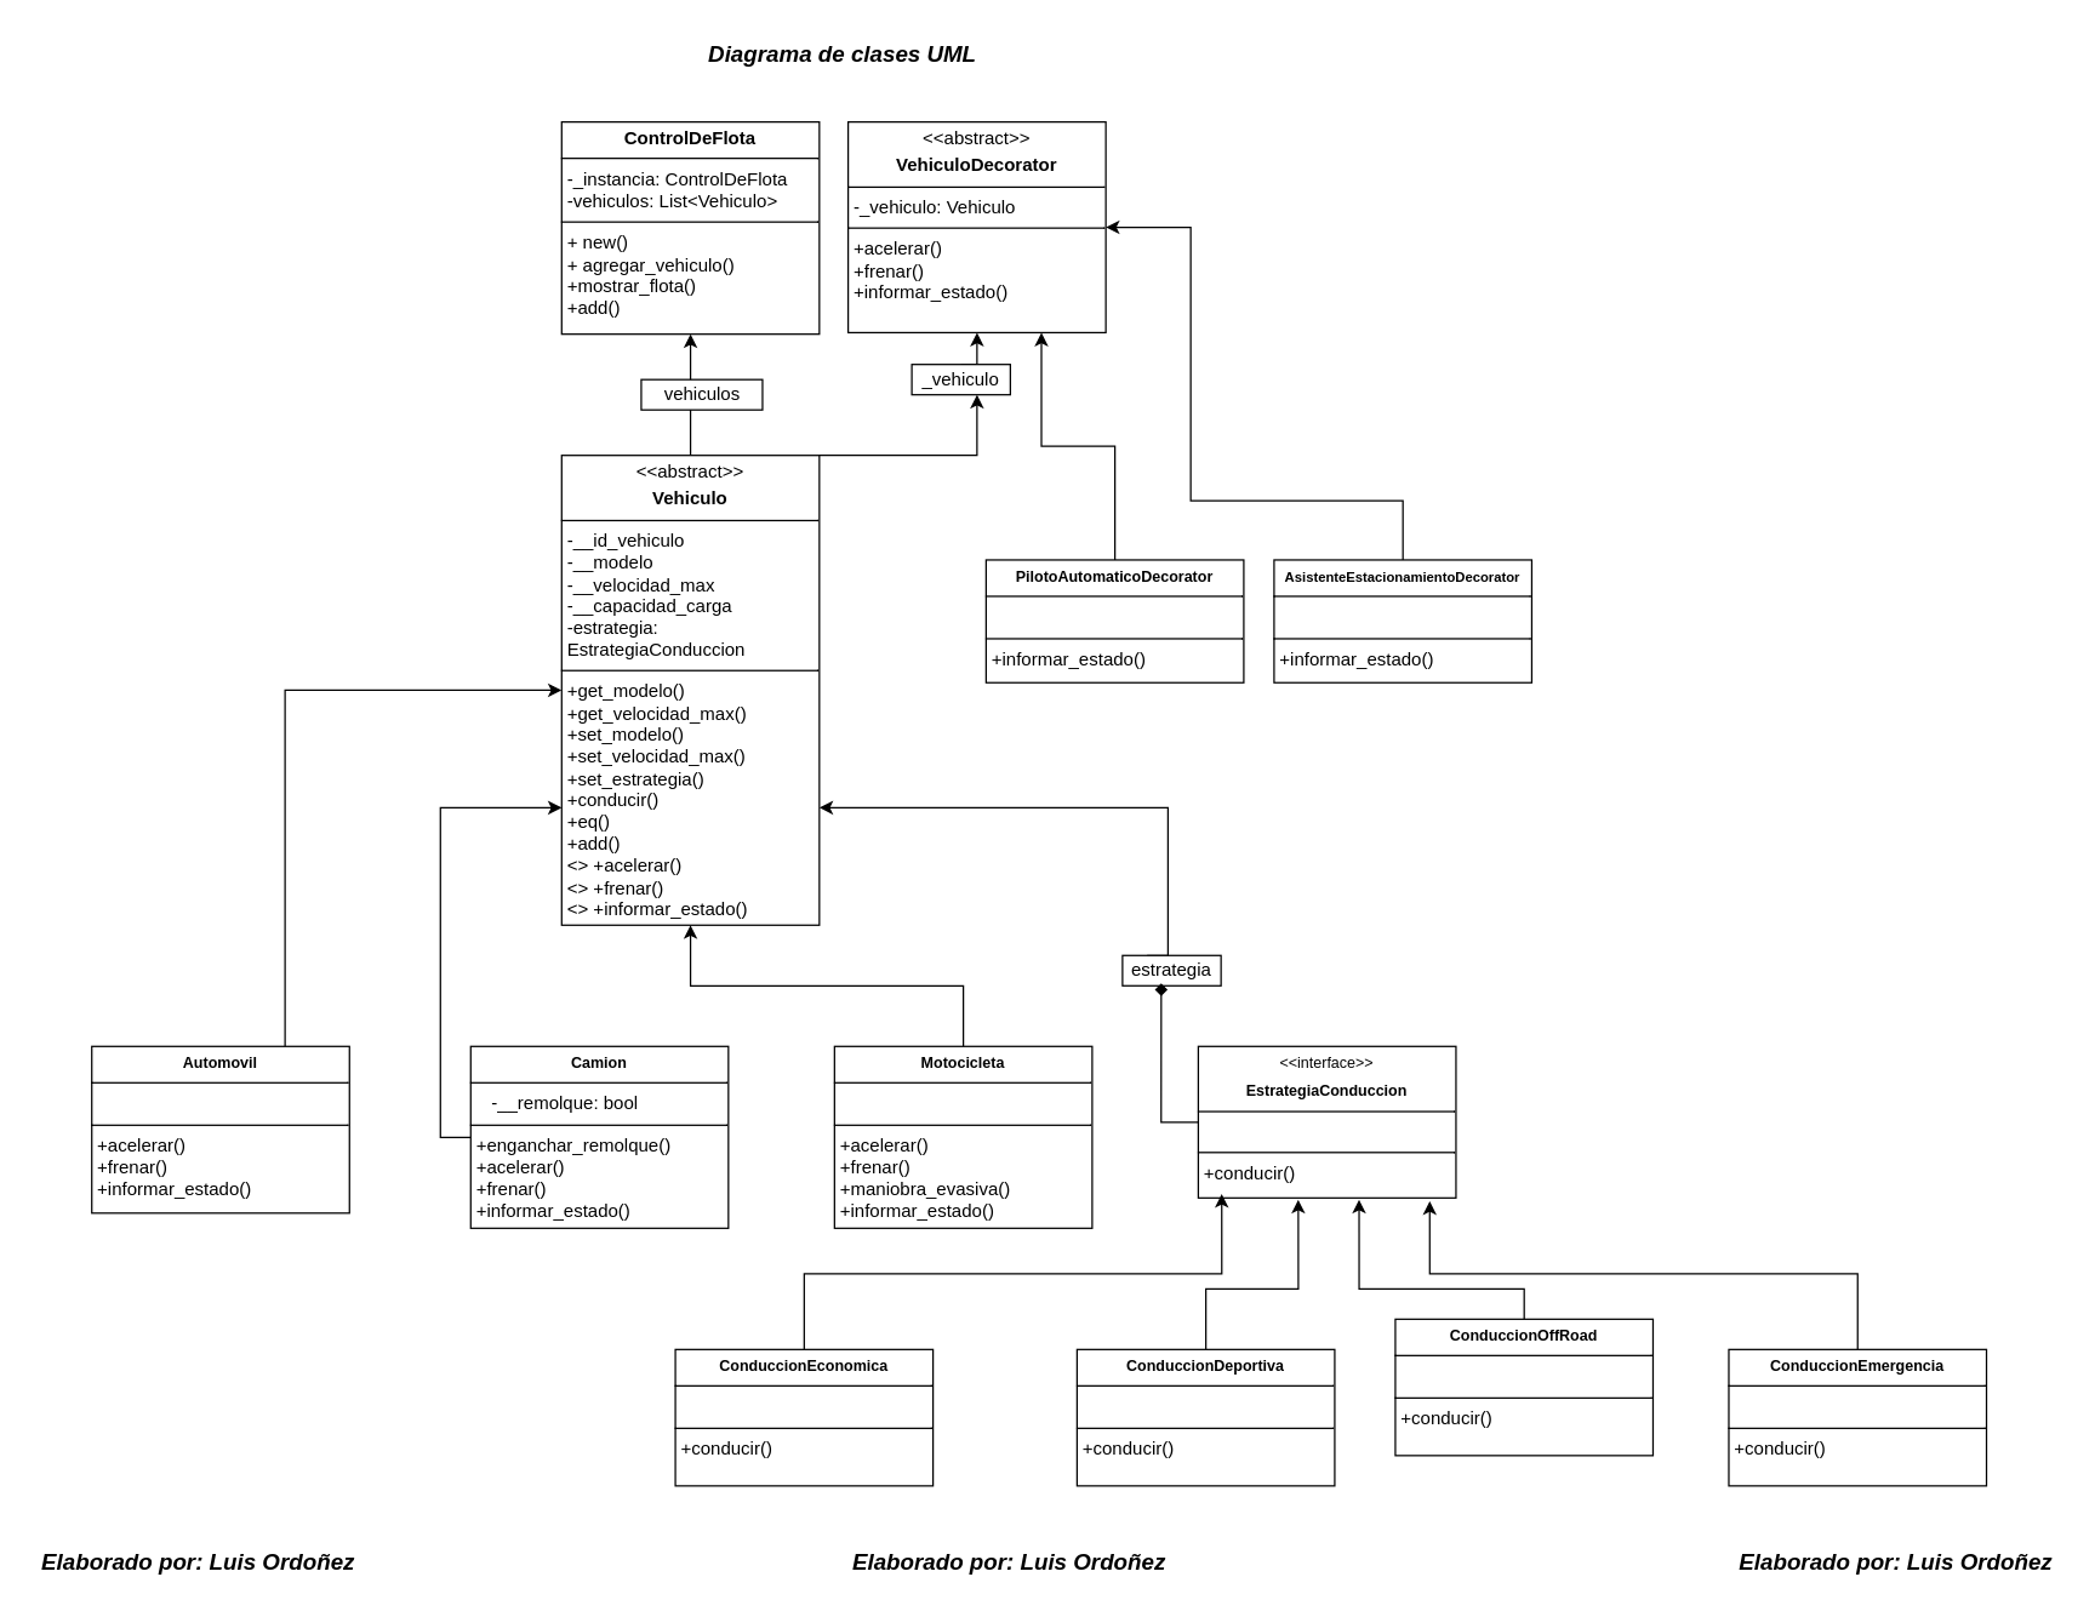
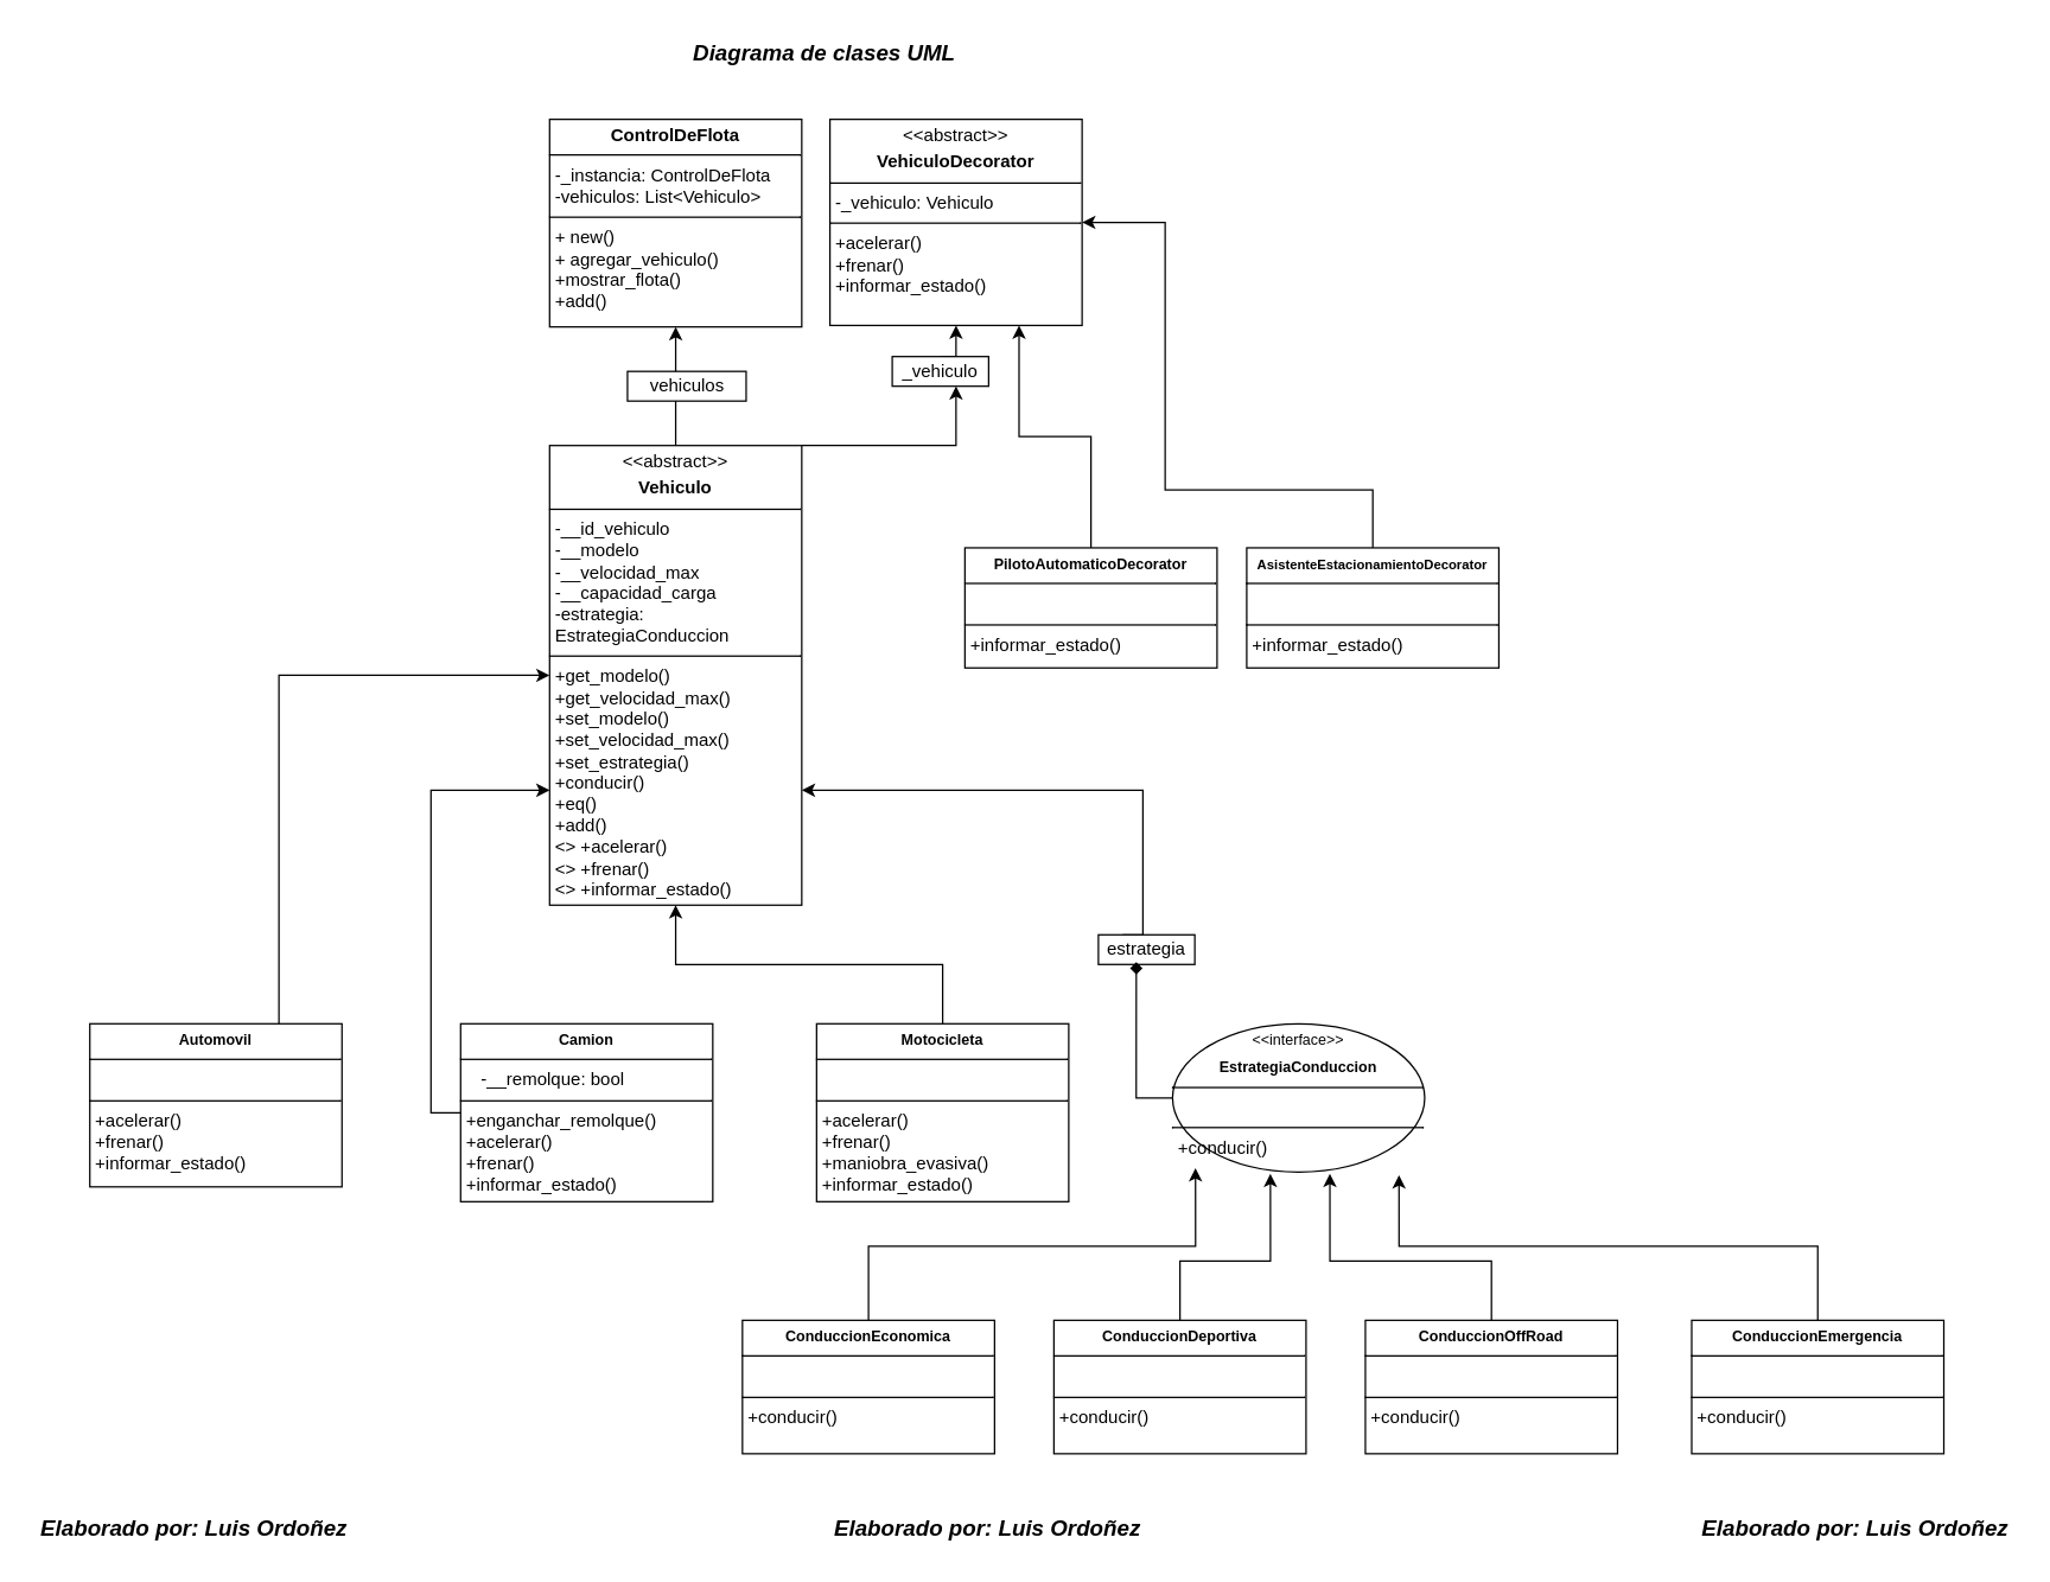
- <mxCell id="20" value="&lt;p style=&quot;margin: 4px 0px 0px; text-align: center;&quot;&gt;&lt;span style=&quot;background-color: transparent; color: light-dark(rgb(0, 0, 0), rgb(255, 255, 255));&quot;&gt;&lt;font style=&quot;font-size: 10px;&quot;&gt;&amp;lt;&amp;lt;interface&amp;gt;&amp;gt;&lt;/font&gt;&lt;/span&gt;&lt;/p&gt;&lt;p style=&quot;margin: 4px 0px 0px; text-align: center;&quot;&gt;&lt;b style=&quot;background-color: transparent; color: light-dark(rgb(0, 0, 0), rgb(255, 255, 255));&quot;&gt;&lt;font style=&quot;font-size: 10px;&quot;&gt;EstrategiaConduccion&lt;/font&gt;&lt;/b&gt;&lt;/p&gt;&lt;hr size=&quot;1&quot; style=&quot;border-style:solid;&quot;&gt;&lt;p style=&quot;margin:0px;margin-left:4px;&quot;&gt;&amp;nbsp; &amp;nbsp;&lt;/p&gt;&lt;hr size=&quot;1&quot; style=&quot;border-style:solid;&quot;&gt;&lt;p style=&quot;margin:0px;margin-left:4px;&quot;&gt;+conducir()&lt;/p&gt;" style="verticalAlign=top;align=left;overflow=fill;html=1;whiteSpace=wrap;" vertex="1" parent="1"><mxGeometry x="790" y="690" width="170" height="100" as="geometry" /></mxCell>
+ <mxCell id="20" value="&lt;p style=&quot;margin: 4px 0px 0px; text-align: center;&quot;&gt;&lt;span style=&quot;background-color: transparent; color: light-dark(rgb(0, 0, 0), rgb(255, 255, 255));&quot;&gt;&lt;font style=&quot;font-size: 10px;&quot;&gt;&amp;lt;&amp;lt;interface&amp;gt;&amp;gt;&lt;/font&gt;&lt;/span&gt;&lt;/p&gt;&lt;p style=&quot;margin: 4px 0px 0px; text-align: center;&quot;&gt;&lt;b style=&quot;background-color: transparent; color: light-dark(rgb(0, 0, 0), rgb(255, 255, 255));&quot;&gt;&lt;font style=&quot;font-size: 10px;&quot;&gt;EstrategiaConduccion&lt;/font&gt;&lt;/b&gt;&lt;/p&gt;&lt;hr size=&quot;1&quot; style=&quot;border-style:solid;&quot;&gt;&lt;p style=&quot;margin:0px;margin-left:4px;&quot;&gt;&amp;nbsp; &amp;nbsp;&lt;/p&gt;&lt;hr size=&quot;1&quot; style=&quot;border-style:solid;&quot;&gt;&lt;p style=&quot;margin:0px;margin-left:4px;&quot;&gt;+conducir()&lt;/p&gt;" style="ellipse;verticalAlign=top;align=left;overflow=fill;html=1;whiteSpace=wrap;" vertex="1" parent="1"><mxGeometry x="790" y="690" width="170" height="100" as="geometry" /></mxCell>
- <mxCell id="23" value="&lt;p style=&quot;margin: 4px 0px 0px; text-align: center;&quot;&gt;&lt;b style=&quot;background-color: transparent; color: light-dark(rgb(0, 0, 0), rgb(255, 255, 255));&quot;&gt;&lt;font style=&quot;font-size: 10px;&quot;&gt;ConduccionOffRoad&lt;/font&gt;&lt;/b&gt;&lt;/p&gt;&lt;hr size=&quot;1&quot; style=&quot;border-style:solid;&quot;&gt;&lt;p style=&quot;margin:0px;margin-left:4px;&quot;&gt;&amp;nbsp; &amp;nbsp;&lt;/p&gt;&lt;hr size=&quot;1&quot; style=&quot;border-style:solid;&quot;&gt;&lt;p style=&quot;margin:0px;margin-left:4px;&quot;&gt;+conducir()&lt;/p&gt;" style="verticalAlign=top;align=left;overflow=fill;html=1;whiteSpace=wrap;" vertex="1" parent="1"><mxGeometry x="920" y="870" width="170" height="90" as="geometry" /></mxCell>
+ <mxCell id="23" value="&lt;p style=&quot;margin: 4px 0px 0px; text-align: center;&quot;&gt;&lt;b style=&quot;background-color: transparent; color: light-dark(rgb(0, 0, 0), rgb(255, 255, 255));&quot;&gt;&lt;font style=&quot;font-size: 10px;&quot;&gt;ConduccionOffRoad&lt;/font&gt;&lt;/b&gt;&lt;/p&gt;&lt;hr size=&quot;1&quot; style=&quot;border-style:solid;&quot;&gt;&lt;p style=&quot;margin:0px;margin-left:4px;&quot;&gt;&amp;nbsp; &amp;nbsp;&lt;/p&gt;&lt;hr size=&quot;1&quot; style=&quot;border-style:solid;&quot;&gt;&lt;p style=&quot;margin:0px;margin-left:4px;&quot;&gt;+conducir()&lt;/p&gt;" style="verticalAlign=top;align=left;overflow=fill;html=1;whiteSpace=wrap;" vertex="1" parent="1"><mxGeometry x="920" y="890" width="170" height="90" as="geometry" /></mxCell>
- <mxCell id="21" value="&lt;p style=&quot;margin: 4px 0px 0px; text-align: center;&quot;&gt;&lt;b style=&quot;background-color: transparent; color: light-dark(rgb(0, 0, 0), rgb(255, 255, 255));&quot;&gt;&lt;font style=&quot;font-size: 10px;&quot;&gt;ConduccionEconomica&lt;/font&gt;&lt;/b&gt;&lt;/p&gt;&lt;hr size=&quot;1&quot; style=&quot;border-style:solid;&quot;&gt;&lt;p style=&quot;margin:0px;margin-left:4px;&quot;&gt;&amp;nbsp; &amp;nbsp;&lt;/p&gt;&lt;hr size=&quot;1&quot; style=&quot;border-style:solid;&quot;&gt;&lt;p style=&quot;margin:0px;margin-left:4px;&quot;&gt;+conducir()&lt;/p&gt;" style="verticalAlign=top;align=left;overflow=fill;html=1;whiteSpace=wrap;" vertex="1" parent="1"><mxGeometry x="445" y="890" width="170" height="90" as="geometry" /></mxCell>
+ <mxCell id="21" value="&lt;p style=&quot;margin: 4px 0px 0px; text-align: center;&quot;&gt;&lt;b style=&quot;background-color: transparent; color: light-dark(rgb(0, 0, 0), rgb(255, 255, 255));&quot;&gt;&lt;font style=&quot;font-size: 10px;&quot;&gt;ConduccionEconomica&lt;/font&gt;&lt;/b&gt;&lt;/p&gt;&lt;hr size=&quot;1&quot; style=&quot;border-style:solid;&quot;&gt;&lt;p style=&quot;margin:0px;margin-left:4px;&quot;&gt;&amp;nbsp; &amp;nbsp;&lt;/p&gt;&lt;hr size=&quot;1&quot; style=&quot;border-style:solid;&quot;&gt;&lt;p style=&quot;margin:0px;margin-left:4px;&quot;&gt;+conducir()&lt;/p&gt;" style="verticalAlign=top;align=left;overflow=fill;html=1;whiteSpace=wrap;" vertex="1" parent="1"><mxGeometry x="500" y="890" width="170" height="90" as="geometry" /></mxCell>
